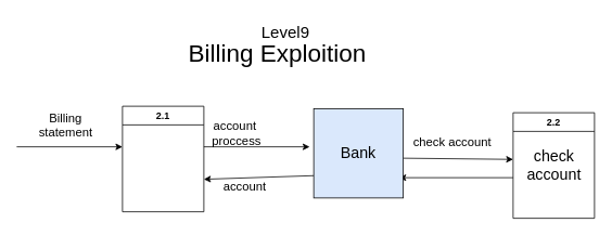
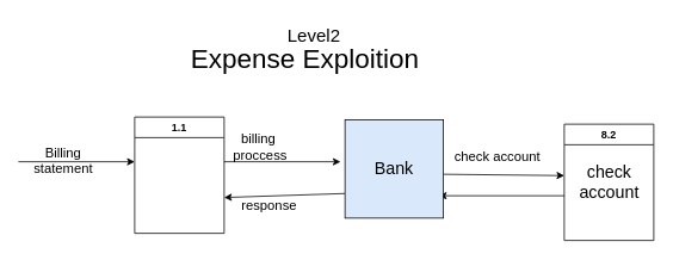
- <mxCell id="12" value="&lt;font style=&quot;font-size: 20px;&quot;&gt;Level9&lt;/font&gt;&lt;div style=&quot;font-size: 20px;&quot;&gt;&lt;br&gt;&lt;/div&gt;" style="text;html=1;align=center;verticalAlign=middle;resizable=0;points=[];autosize=1;strokeColor=none;fillColor=none;" vertex="1" parent="1"><mxGeometry x="310" y="20" width="80" height="60" as="geometry" /></mxCell>
+ <mxCell id="12" value="&lt;font style=&quot;font-size: 20px;&quot;&gt;Level2&lt;/font&gt;&lt;div style=&quot;font-size: 20px;&quot;&gt;&lt;br&gt;&lt;/div&gt;" style="text;html=1;align=center;verticalAlign=middle;resizable=0;points=[];autosize=1;strokeColor=none;fillColor=none;" vertex="1" parent="1"><mxGeometry x="310" y="20" width="80" height="60" as="geometry" /></mxCell>
- <mxCell id="13" value="&lt;font style=&quot;font-size: 30px;&quot;&gt;Billing Exploition&lt;/font&gt;&lt;div style=&quot;font-size: 30px;&quot;&gt;&lt;br&gt;&lt;/div&gt;" style="text;html=1;align=center;verticalAlign=middle;resizable=0;points=[];autosize=1;strokeColor=none;fillColor=none;" vertex="1" parent="1"><mxGeometry x="200" y="38" width="280" height="90" as="geometry" /></mxCell>
+ <mxCell id="13" value="&lt;font style=&quot;font-size: 30px;&quot;&gt;Expense Exploition&lt;/font&gt;&lt;div style=&quot;font-size: 30px;&quot;&gt;&lt;br&gt;&lt;/div&gt;" style="text;html=1;align=center;verticalAlign=middle;resizable=0;points=[];autosize=1;strokeColor=none;fillColor=none;" vertex="1" parent="1"><mxGeometry x="200" y="38" width="280" height="90" as="geometry" /></mxCell>
- <mxCell id="2" value="2.1" style="swimlane;whiteSpace=wrap;html=1;" vertex="1" parent="1"><mxGeometry x="150" y="130" width="100" height="130" as="geometry" /></mxCell>
+ <mxCell id="2" value="1.1" style="swimlane;whiteSpace=wrap;html=1;" vertex="1" parent="1"><mxGeometry x="150" y="130" width="100" height="130" as="geometry" /></mxCell>
- <mxCell id="15" value="2.2" style="swimlane;whiteSpace=wrap;html=1;startSize=23;" vertex="1" parent="1"><mxGeometry x="630" y="138" width="100" height="130" as="geometry" /></mxCell>
+ <mxCell id="15" value="8.2" style="swimlane;whiteSpace=wrap;html=1;startSize=23;" vertex="1" parent="1"><mxGeometry x="630" y="138" width="100" height="130" as="geometry" /></mxCell>
- <mxCell id="7" value="&lt;font style=&quot;font-size: 15px;&quot;&gt;Billing&lt;/font&gt;&lt;div&gt;&lt;font style=&quot;font-size: 15px;&quot;&gt;statement&lt;/font&gt;&lt;/div&gt;" style="text;html=1;align=center;verticalAlign=middle;resizable=0;points=[];autosize=1;strokeColor=none;fillColor=none;" vertex="1" parent="1"><mxGeometry x="35" y="128" width="90" height="50" as="geometry" /></mxCell>
+ <mxCell id="7" value="&lt;font style=&quot;font-size: 15px;&quot;&gt;Billing&lt;/font&gt;&lt;div&gt;&lt;font style=&quot;font-size: 15px;&quot;&gt;statement&lt;/font&gt;&lt;/div&gt;" style="text;html=1;align=center;verticalAlign=middle;resizable=0;points=[];autosize=1;strokeColor=none;fillColor=none;" vertex="1" parent="1"><mxGeometry x="25" y="153" width="90" height="50" as="geometry" /></mxCell>
- <mxCell id="8" value="&lt;font style=&quot;font-size: 15px;&quot;&gt;account&amp;nbsp;&lt;/font&gt;&lt;div&gt;&lt;font style=&quot;font-size: 15px;&quot;&gt;proccess&lt;/font&gt;&lt;/div&gt;" style="text;html=1;align=center;verticalAlign=middle;resizable=0;points=[];autosize=1;strokeColor=none;fillColor=none;" vertex="1" parent="1"><mxGeometry x="250" y="138" width="80" height="50" as="geometry" /></mxCell>
+ <mxCell id="8" value="&lt;font style=&quot;font-size: 15px;&quot;&gt;billing&amp;nbsp;&lt;/font&gt;&lt;div&gt;&lt;font style=&quot;font-size: 15px;&quot;&gt;proccess&lt;/font&gt;&lt;/div&gt;" style="text;html=1;align=center;verticalAlign=middle;resizable=0;points=[];autosize=1;strokeColor=none;fillColor=none;" vertex="1" parent="1"><mxGeometry x="250" y="138" width="80" height="50" as="geometry" /></mxCell>
- <mxCell id="9" value="&lt;font style=&quot;font-size: 15px;&quot;&gt;account&lt;/font&gt;" style="text;html=1;align=center;verticalAlign=middle;resizable=0;points=[];autosize=1;strokeColor=none;fillColor=none;" vertex="1" parent="1"><mxGeometry x="255" y="213" width="90" height="30" as="geometry" /></mxCell>
+ <mxCell id="9" value="&lt;font style=&quot;font-size: 15px;&quot;&gt;response&lt;/font&gt;" style="text;html=1;align=center;verticalAlign=middle;resizable=0;points=[];autosize=1;strokeColor=none;fillColor=none;" vertex="1" parent="1"><mxGeometry x="255" y="213" width="90" height="30" as="geometry" /></mxCell>
